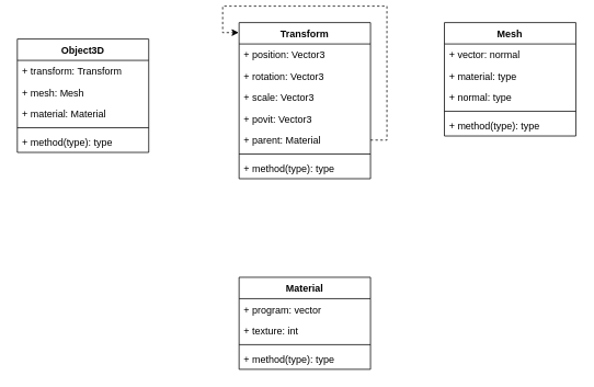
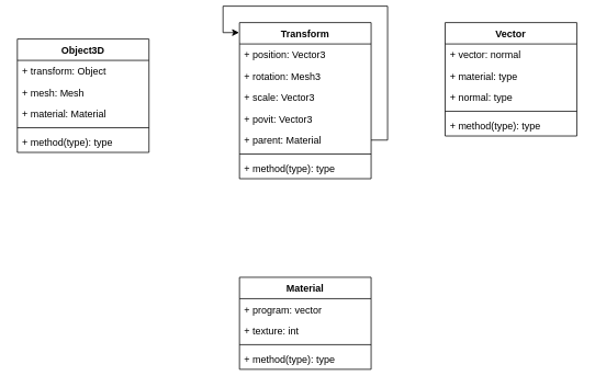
- <mxCell id="16" style="edgeStyle=orthogonalEdgeStyle;rounded=0;orthogonalLoop=1;jettySize=auto;html=1;exitX=1;exitY=0.5;exitDx=0;exitDy=0;entryX=-0.003;entryY=0.064;entryDx=0;entryDy=0;entryPerimeter=0;dashed=1;" edge="1" parent="8" source="13" target="8"><mxGeometry relative="1" as="geometry"><mxPoint x="-10" y="10" as="targetPoint" /><Array as="points"><mxPoint x="180" y="143" /><mxPoint x="180" y="-20" /><mxPoint x="-20" y="-20" /><mxPoint x="-20" y="12" /></Array></mxGeometry></mxCell>
+ <mxCell id="16" style="edgeStyle=orthogonalEdgeStyle;rounded=0;orthogonalLoop=1;jettySize=auto;html=1;exitX=1;exitY=0.5;exitDx=0;exitDy=0;entryX=-0.003;entryY=0.064;entryDx=0;entryDy=0;entryPerimeter=0;" edge="1" parent="8" source="13" target="8"><mxGeometry relative="1" as="geometry"><mxPoint x="-10" y="10" as="targetPoint" /><Array as="points"><mxPoint x="180" y="143" /><mxPoint x="180" y="-20" /><mxPoint x="-20" y="-20" /><mxPoint x="-20" y="12" /></Array></mxGeometry></mxCell>
- <mxCell id="17" value="Mesh" style="swimlane;fontStyle=1;align=center;verticalAlign=top;childLayout=stackLayout;horizontal=1;startSize=26;horizontalStack=0;resizeParent=1;resizeParentMax=0;resizeLast=0;collapsible=1;marginBottom=0;" vertex="1" parent="1"><mxGeometry x="540" y="20" width="160" height="138" as="geometry" /></mxCell>
+ <mxCell id="17" value="Vector" style="swimlane;fontStyle=1;align=center;verticalAlign=top;childLayout=stackLayout;horizontal=1;startSize=26;horizontalStack=0;resizeParent=1;resizeParentMax=0;resizeLast=0;collapsible=1;marginBottom=0;" vertex="1" parent="1"><mxGeometry x="540" y="20" width="160" height="138" as="geometry" /></mxCell>
- <mxCell id="3" value="+ transform: Transform" style="text;strokeColor=none;fillColor=none;align=left;verticalAlign=top;spacingLeft=4;spacingRight=4;overflow=hidden;rotatable=0;points=[[0,0.5],[1,0.5]];portConstraint=eastwest;" vertex="1" parent="2"><mxGeometry y="26" width="160" height="26" as="geometry" /></mxCell>
+ <mxCell id="3" value="+ transform: Object" style="text;strokeColor=none;fillColor=none;align=left;verticalAlign=top;spacingLeft=4;spacingRight=4;overflow=hidden;rotatable=0;points=[[0,0.5],[1,0.5]];portConstraint=eastwest;" vertex="1" parent="2"><mxGeometry y="26" width="160" height="26" as="geometry" /></mxCell>
- <mxCell id="10" value="+ rotation: Vector3" style="text;strokeColor=none;fillColor=none;align=left;verticalAlign=top;spacingLeft=4;spacingRight=4;overflow=hidden;rotatable=0;points=[[0,0.5],[1,0.5]];portConstraint=eastwest;" vertex="1" parent="8"><mxGeometry y="52" width="160" height="26" as="geometry" /></mxCell>
+ <mxCell id="10" value="+ rotation: Mesh3" style="text;strokeColor=none;fillColor=none;align=left;verticalAlign=top;spacingLeft=4;spacingRight=4;overflow=hidden;rotatable=0;points=[[0,0.5],[1,0.5]];portConstraint=eastwest;" vertex="1" parent="8"><mxGeometry y="52" width="160" height="26" as="geometry" /></mxCell>
